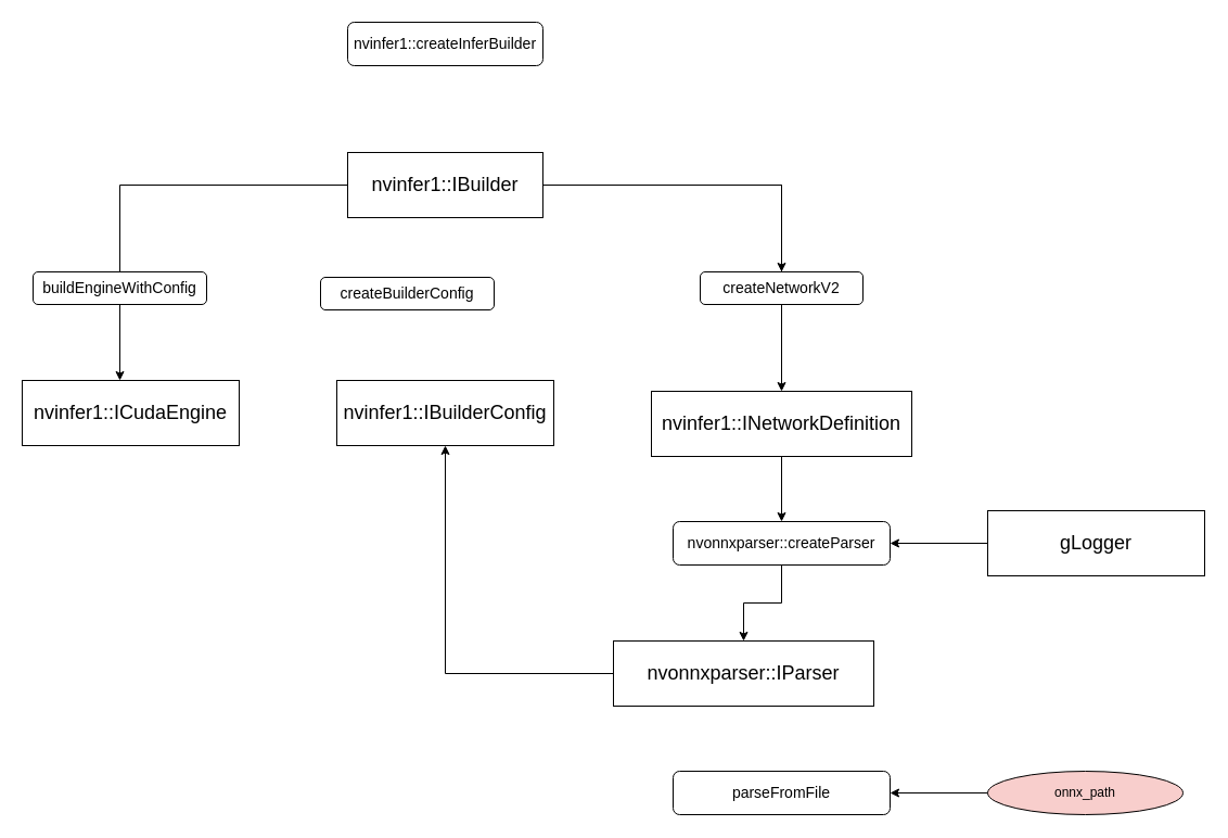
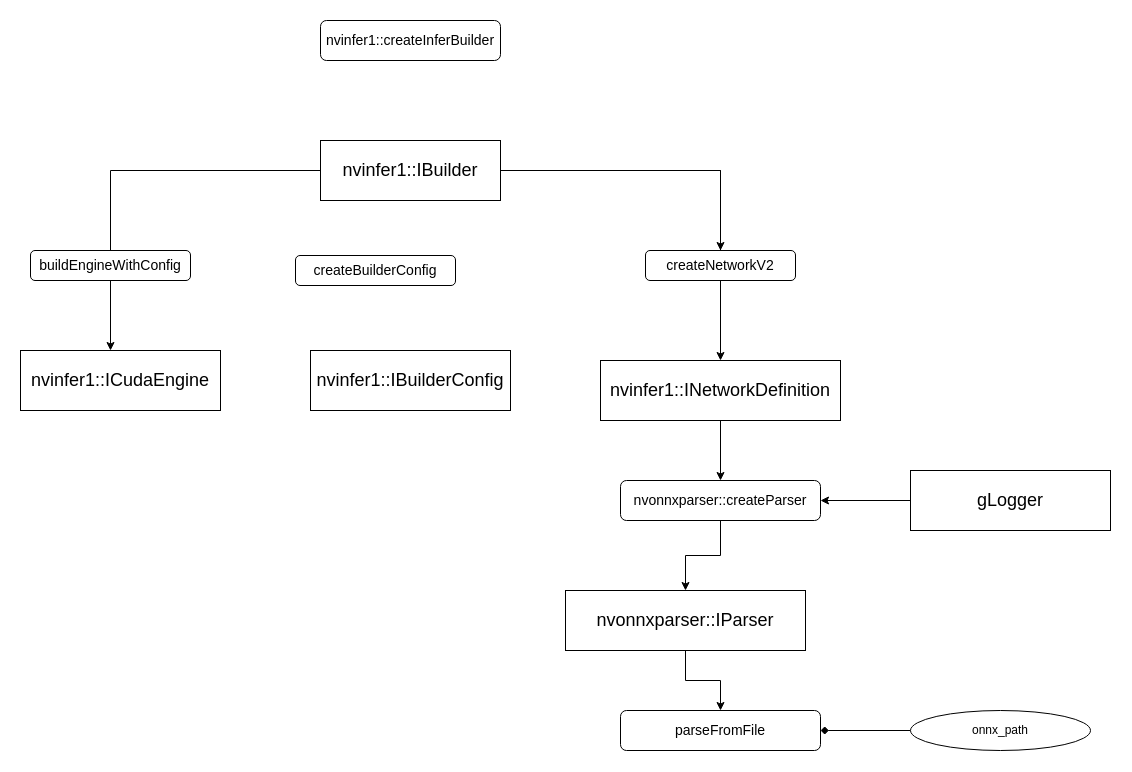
- <mxCell id="12" value="" style="edgeStyle=orthogonalEdgeStyle;rounded=0;orthogonalLoop=1;jettySize=auto;html=1;" parent="1" source="13" target="6" edge="1"><mxGeometry relative="1" as="geometry" /></mxCell>
+ <mxCell id="12" value="" style="edgeStyle=orthogonalEdgeStyle;rounded=0;orthogonalLoop=1;jettySize=auto;html=1;" parent="1" source="13" target="18" edge="1"><mxGeometry relative="1" as="geometry" /></mxCell>
- <mxCell id="19" value="" style="edgeStyle=orthogonalEdgeStyle;rounded=0;orthogonalLoop=1;jettySize=auto;html=1;" parent="1" source="20" target="18" edge="1"><mxGeometry relative="1" as="geometry" /></mxCell>
+ <mxCell id="19" value="" style="edgeStyle=orthogonalEdgeStyle;rounded=0;orthogonalLoop=1;jettySize=auto;html=1;endArrow=diamond;" parent="1" source="20" target="18" edge="1"><mxGeometry relative="1" as="geometry" /></mxCell>
- <mxCell id="20" value="onnx_path" style="ellipse;whiteSpace=wrap;html=1;fillColor=#f8cecc;" parent="1" vertex="1"><mxGeometry x="910" y="710" width="180" height="40" as="geometry" /></mxCell>
+ <mxCell id="20" value="onnx_path" style="ellipse;whiteSpace=wrap;html=1;" parent="1" vertex="1"><mxGeometry x="910" y="710" width="180" height="40" as="geometry" /></mxCell>
